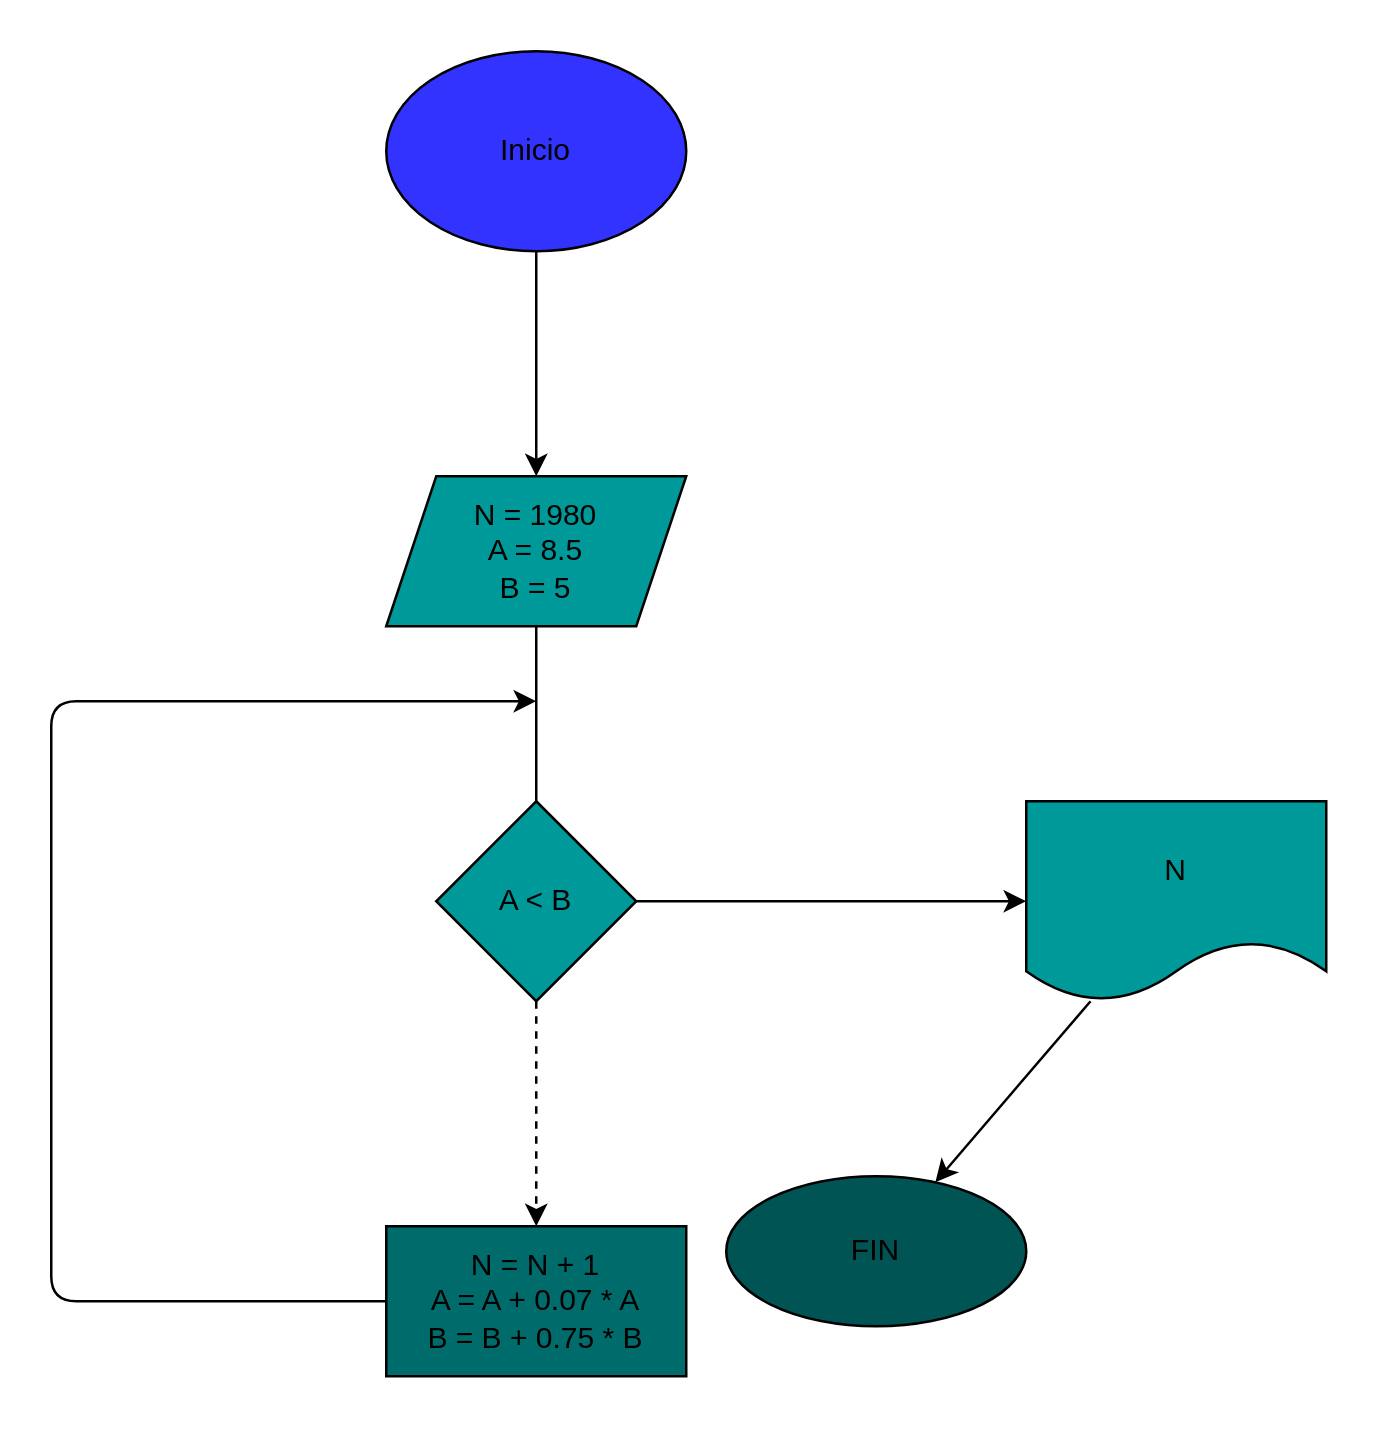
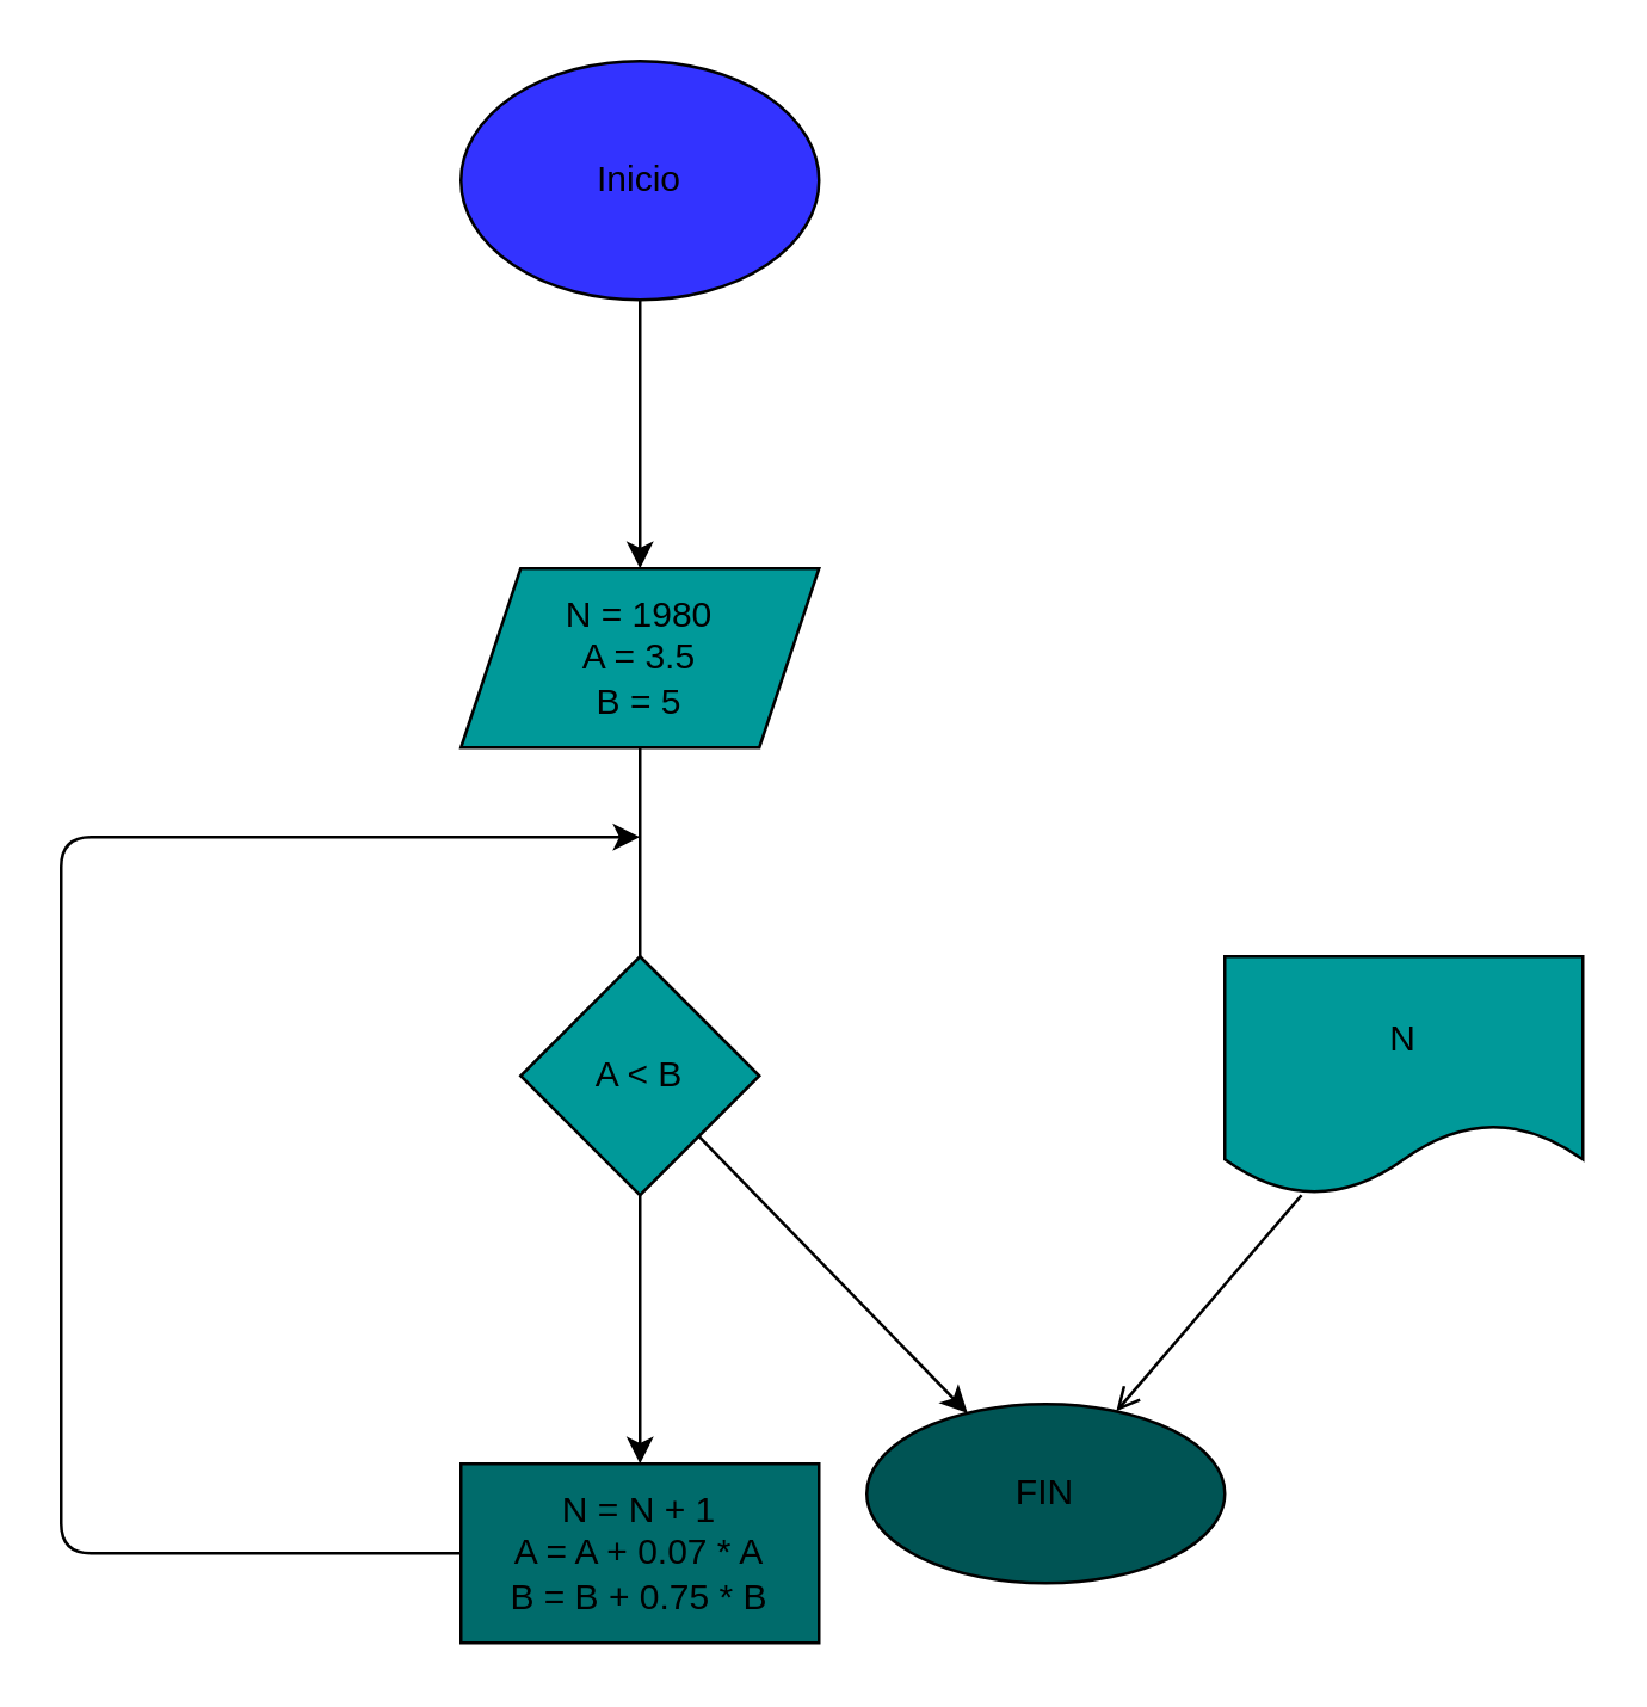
- <mxCell id="5" value="N = 1980&lt;br&gt;A = 8.5&lt;br&gt;B = 5" style="shape=parallelogram;perimeter=parallelogramPerimeter;whiteSpace=wrap;html=1;fixedSize=1;fillColor=#009999;" vertex="1" parent="1"><mxGeometry x="154" y="190" width="120" height="60" as="geometry" /></mxCell>
+ <mxCell id="5" value="N = 1980&lt;br&gt;A = 3.5&lt;br&gt;B = 5" style="shape=parallelogram;perimeter=parallelogramPerimeter;whiteSpace=wrap;html=1;fixedSize=1;fillColor=#009999;" vertex="1" parent="1"><mxGeometry x="154" y="190" width="120" height="60" as="geometry" /></mxCell>
- <mxCell id="7" value="" style="edgeStyle=none;html=1;" edge="1" parent="1" source="8" target="12"><mxGeometry relative="1" as="geometry" /></mxCell>
+ <mxCell id="7" value="" style="edgeStyle=none;html=1;" edge="1" parent="1" source="8" target="13"><mxGeometry relative="1" as="geometry" /></mxCell>
- <mxCell id="6" value="" style="edgeStyle=none;html=1;dashed=1;" edge="1" parent="1" source="8" target="10"><mxGeometry relative="1" as="geometry" /></mxCell>
+ <mxCell id="6" value="" style="edgeStyle=none;html=1;" edge="1" parent="1" source="8" target="10"><mxGeometry relative="1" as="geometry" /></mxCell>
- <mxCell id="11" value="" style="edgeStyle=none;html=1;" edge="1" parent="1" source="12" target="13"><mxGeometry relative="1" as="geometry" /></mxCell>
+ <mxCell id="11" value="" style="edgeStyle=none;html=1;endArrow=open;" edge="1" parent="1" source="12" target="13"><mxGeometry relative="1" as="geometry" /></mxCell>
